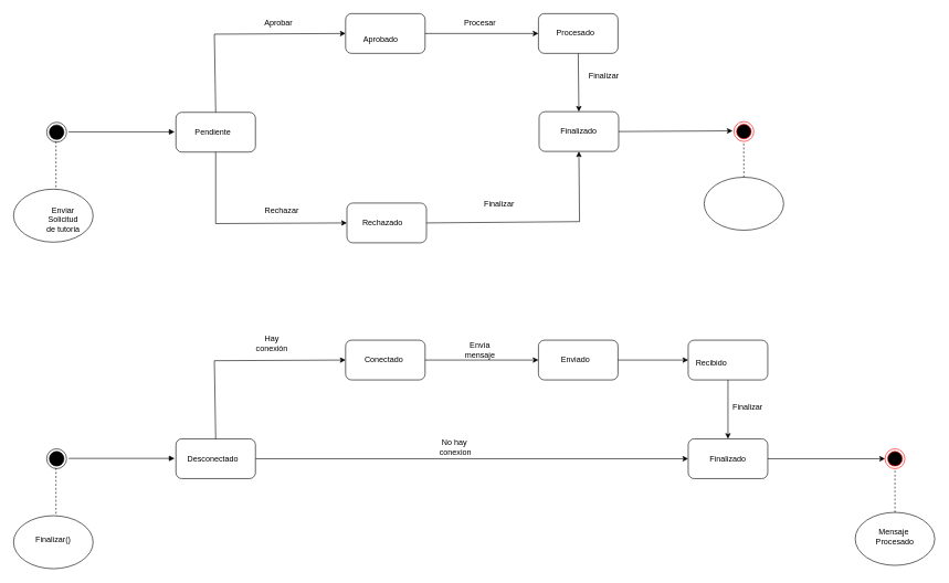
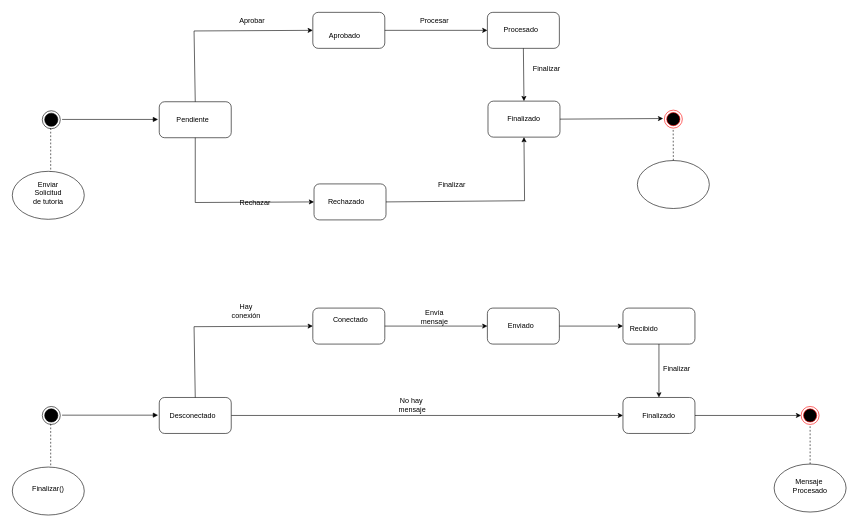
- <mxCell id="14" value="Rechazar" style="text;html=1;strokeColor=none;fillColor=none;align=center;verticalAlign=middle;whiteSpace=wrap;rounded=0;" vertex="1" parent="1"><mxGeometry x="395" y="302" width="60" height="30" as="geometry" /></mxCell>
+ <mxCell id="14" value="Rechazar" style="text;html=1;strokeColor=none;fillColor=none;align=center;verticalAlign=middle;whiteSpace=wrap;rounded=0;" vertex="1" parent="1"><mxGeometry x="395" y="322" width="60" height="30" as="geometry" /></mxCell>
- <mxCell id="5" value="Enviar Solicitud de tutoria" style="text;html=1;strokeColor=none;fillColor=none;align=center;verticalAlign=middle;whiteSpace=wrap;rounded=0;" vertex="1" parent="1"><mxGeometry x="65" y="316" width="60" height="30" as="geometry" /></mxCell>
+ <mxCell id="5" value="Enviar Solicitud de tutoria" style="text;html=1;strokeColor=none;fillColor=none;align=center;verticalAlign=middle;whiteSpace=wrap;rounded=0;" vertex="1" parent="1"><mxGeometry x="50" y="306" width="60" height="30" as="geometry" /></mxCell>
- <mxCell id="43" value="Conectado" style="text;html=1;strokeColor=none;fillColor=none;align=center;verticalAlign=middle;whiteSpace=wrap;rounded=0;" vertex="1" parent="1"><mxGeometry x="549" y="528" width="60" height="30" as="geometry" /></mxCell>
+ <mxCell id="43" value="Conectado" style="text;html=1;strokeColor=none;fillColor=none;align=center;verticalAlign=middle;whiteSpace=wrap;rounded=0;" vertex="1" parent="1"><mxGeometry x="554" y="518" width="60" height="30" as="geometry" /></mxCell>
- <mxCell id="42" value="No hay&amp;nbsp;&lt;br&gt;conexion" style="text;html=1;strokeColor=none;fillColor=none;align=center;verticalAlign=middle;whiteSpace=wrap;rounded=0;" vertex="1" parent="1"><mxGeometry x="657" y="659" width="60" height="30" as="geometry" /></mxCell>
+ <mxCell id="42" value="No hay&amp;nbsp;&lt;br&gt;mensaje" style="text;html=1;strokeColor=none;fillColor=none;align=center;verticalAlign=middle;whiteSpace=wrap;rounded=0;" vertex="1" parent="1"><mxGeometry x="657" y="659" width="60" height="30" as="geometry" /></mxCell>
